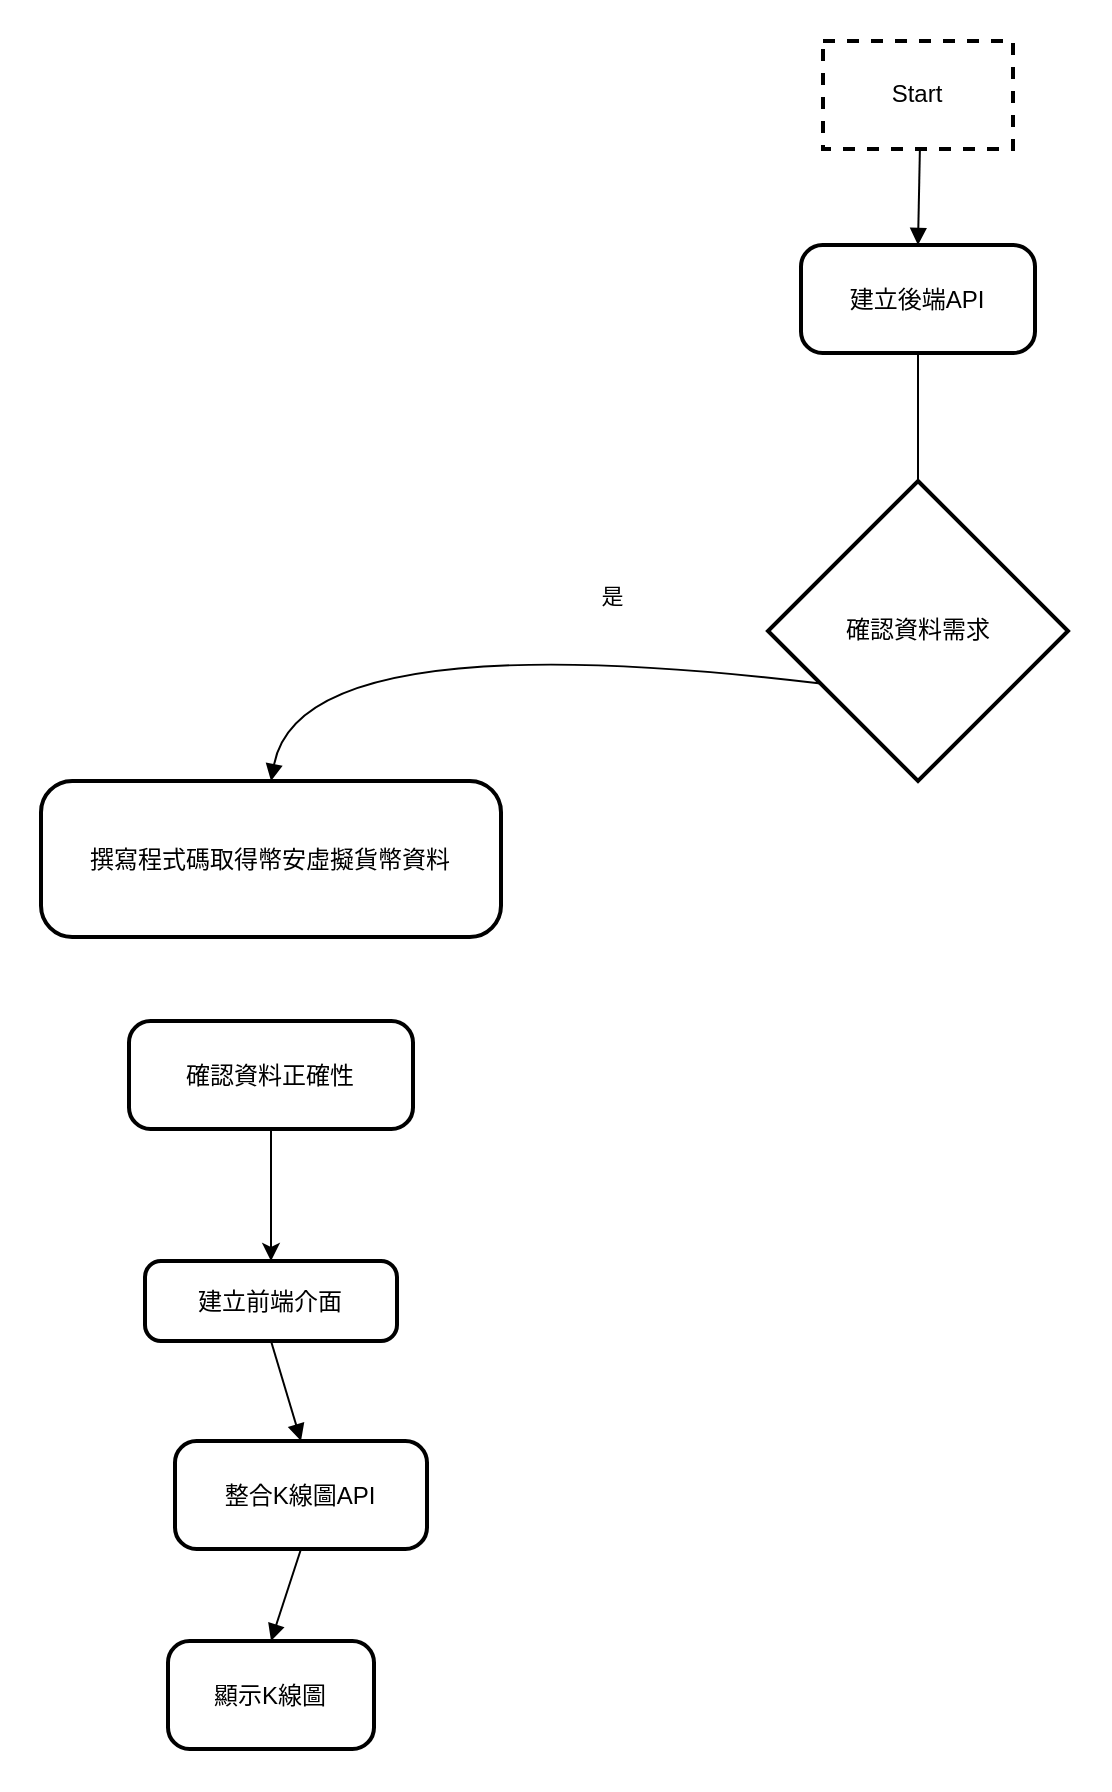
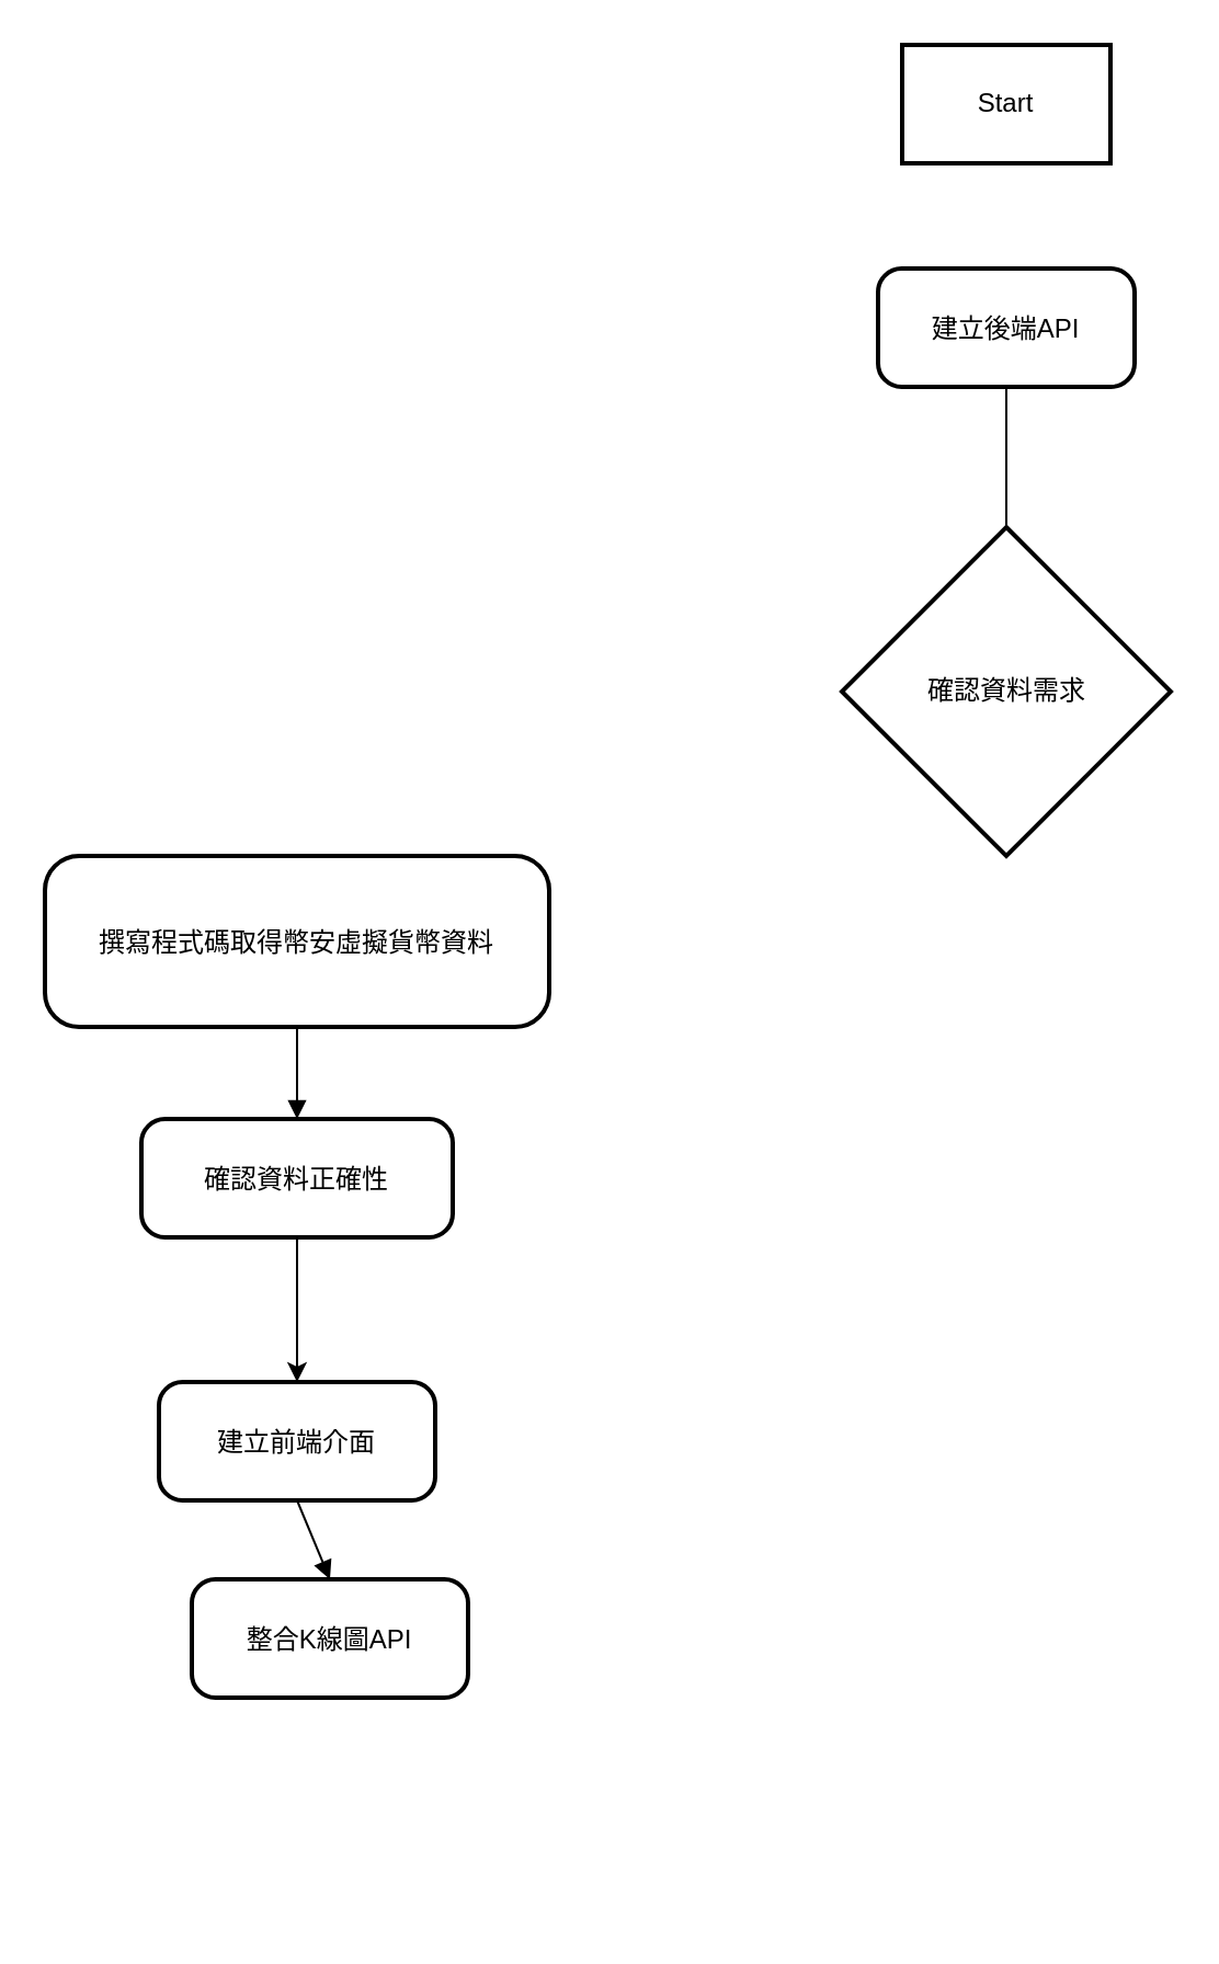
- <mxCell id="2" value="Start" style="whiteSpace=wrap;strokeWidth=2;dashed=1;" parent="1" vertex="1"><mxGeometry x="411" y="20" width="95" height="54" as="geometry" /></mxCell>
+ <mxCell id="2" value="Start" style="whiteSpace=wrap;strokeWidth=2;" parent="1" vertex="1"><mxGeometry x="411" y="20" width="95" height="54" as="geometry" /></mxCell>
- <mxCell id="11" value="" style="curved=1;startArrow=none;endArrow=block;exitX=0.51;exitY=1;entryX=0.5;entryY=0;" parent="1" source="2" target="3" edge="1"><mxGeometry relative="1" as="geometry"><Array as="points" /></mxGeometry></mxCell>
- <mxCell id="13" value="是" style="curved=1;startArrow=none;endArrow=block;exitX=0;exitY=0.77;entryX=0.5;entryY=0;" parent="1" source="4" target="5" edge="1"><mxGeometry x="-0.369" y="-31" relative="1" as="geometry"><Array as="points"><mxPoint x="150" y="310" /></Array><mxPoint as="offset" /></mxGeometry></mxCell>
+ <mxCell id="14" value="" style="curved=1;startArrow=none;endArrow=block;exitX=0.5;exitY=1;entryX=0.5;entryY=-0.01;" parent="1" source="5" target="7" edge="1"><mxGeometry relative="1" as="geometry"><Array as="points" /></mxGeometry></mxCell>
- <mxCell id="8" value="建立前端介面" style="rounded=1;arcSize=20;strokeWidth=2" parent="1" vertex="1"><mxGeometry x="72" y="630" width="126" height="40" as="geometry" /></mxCell>
+ <mxCell id="8" value="建立前端介面" style="rounded=1;arcSize=20;strokeWidth=2" parent="1" vertex="1"><mxGeometry x="72" y="630" width="126" height="54" as="geometry" /></mxCell>
- <mxCell id="16" value="" style="curved=1;startArrow=none;endArrow=block;exitX=0.5;exitY=1.01;entryX=0.5;entryY=0.01;" parent="1" source="9" target="10" edge="1"><mxGeometry relative="1" as="geometry"><Array as="points" /></mxGeometry></mxCell>
- <mxCell id="10" value="顯示K線圖" style="rounded=1;arcSize=20;strokeWidth=2" parent="1" vertex="1"><mxGeometry x="83.5" y="820" width="103" height="54" as="geometry" /></mxCell>
